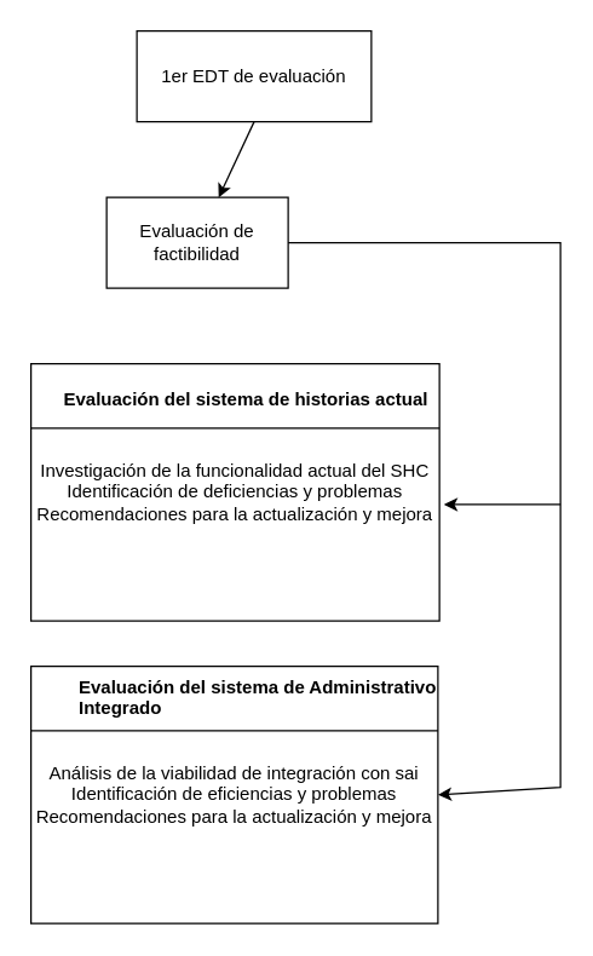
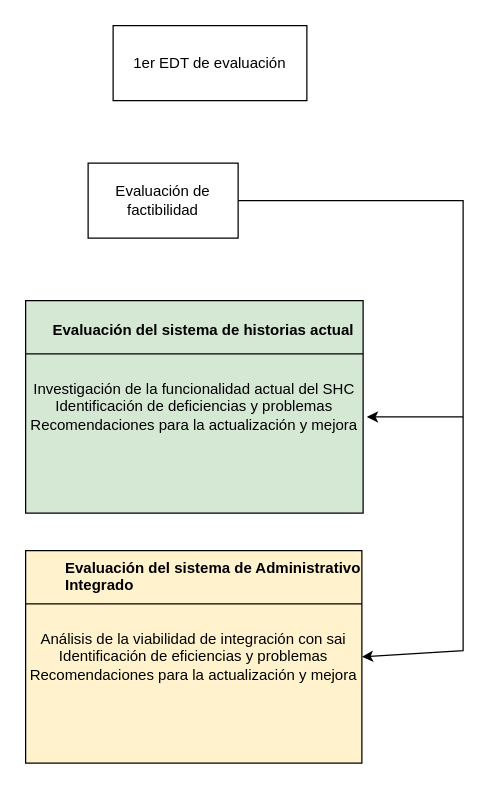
- <mxCell id="11" value="" style="endArrow=classic;html=1;rounded=0;exitX=0.5;exitY=1;exitDx=0;exitDy=0;" edge="1" parent="1" source="2" target="3"><mxGeometry width="50" height="50" relative="1" as="geometry"><mxPoint x="230" y="100" as="sourcePoint" /><mxPoint x="390" y="110" as="targetPoint" /></mxGeometry></mxCell>
- <mxCell id="4" value="&lt;span style=&quot;text-wrap: nowrap;&quot;&gt;Investigación de la funcionalidad actual del SHC&lt;/span&gt;&lt;div&gt;&lt;span style=&quot;text-wrap: nowrap;&quot;&gt;Identificación de deficiencias y problemas&lt;/span&gt;&lt;/div&gt;&lt;div&gt;&lt;span style=&quot;text-wrap: nowrap;&quot;&gt;Recomendaciones para la actualización y mejora&lt;/span&gt;&lt;/div&gt;" style="rounded=0;whiteSpace=wrap;html=1;" vertex="1" parent="1"><mxGeometry x="20" y="240" width="270" height="170" as="geometry" /></mxCell>
+ <mxCell id="4" value="&lt;span style=&quot;text-wrap: nowrap;&quot;&gt;Investigación de la funcionalidad actual del SHC&lt;/span&gt;&lt;div&gt;&lt;span style=&quot;text-wrap: nowrap;&quot;&gt;Identificación de deficiencias y problemas&lt;/span&gt;&lt;/div&gt;&lt;div&gt;&lt;span style=&quot;text-wrap: nowrap;&quot;&gt;Recomendaciones para la actualización y mejora&lt;/span&gt;&lt;/div&gt;" style="rounded=0;whiteSpace=wrap;html=1;fillColor=#d5e8d4;" vertex="1" parent="1"><mxGeometry x="20" y="240" width="270" height="170" as="geometry" /></mxCell>
- <mxCell id="7" value="&lt;span style=&quot;text-wrap: nowrap;&quot;&gt;Análisis de la viabilidad de integración con sai&lt;/span&gt;&lt;div style=&quot;text-wrap: nowrap;&quot;&gt;Identificación de eficiencias y problemas&lt;/div&gt;&lt;div style=&quot;text-wrap: nowrap;&quot;&gt;Recomendaciones para la actualización y mejora&lt;/div&gt;" style="rounded=0;whiteSpace=wrap;html=1;" vertex="1" parent="1"><mxGeometry x="20" y="440" width="269" height="170" as="geometry" /></mxCell>
+ <mxCell id="7" value="&lt;span style=&quot;text-wrap: nowrap;&quot;&gt;Análisis de la viabilidad de integración con sai&lt;/span&gt;&lt;div style=&quot;text-wrap: nowrap;&quot;&gt;Identificación de eficiencias y problemas&lt;/div&gt;&lt;div style=&quot;text-wrap: nowrap;&quot;&gt;Recomendaciones para la actualización y mejora&lt;/div&gt;" style="rounded=0;whiteSpace=wrap;html=1;fillColor=#fff2cc;" vertex="1" parent="1"><mxGeometry x="20" y="440" width="269" height="170" as="geometry" /></mxCell>
